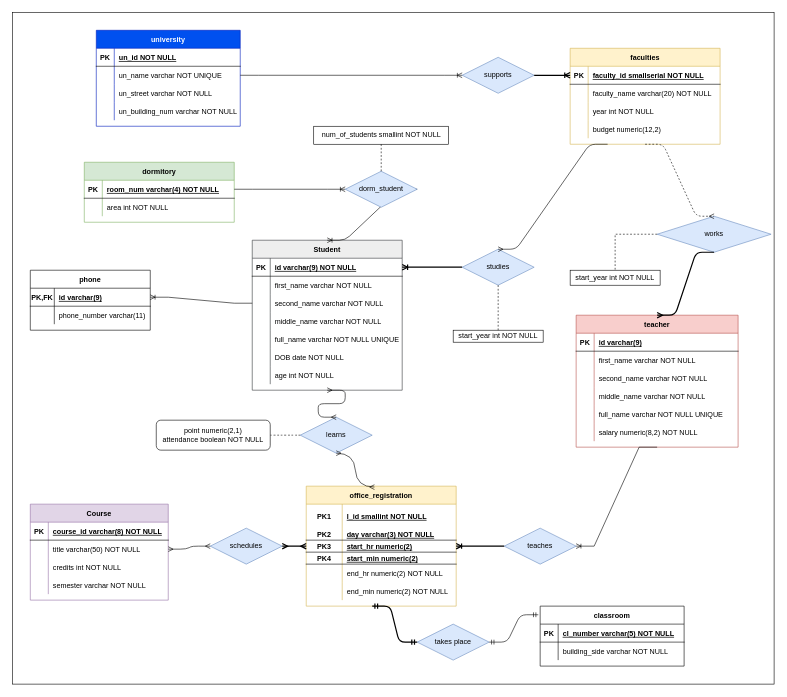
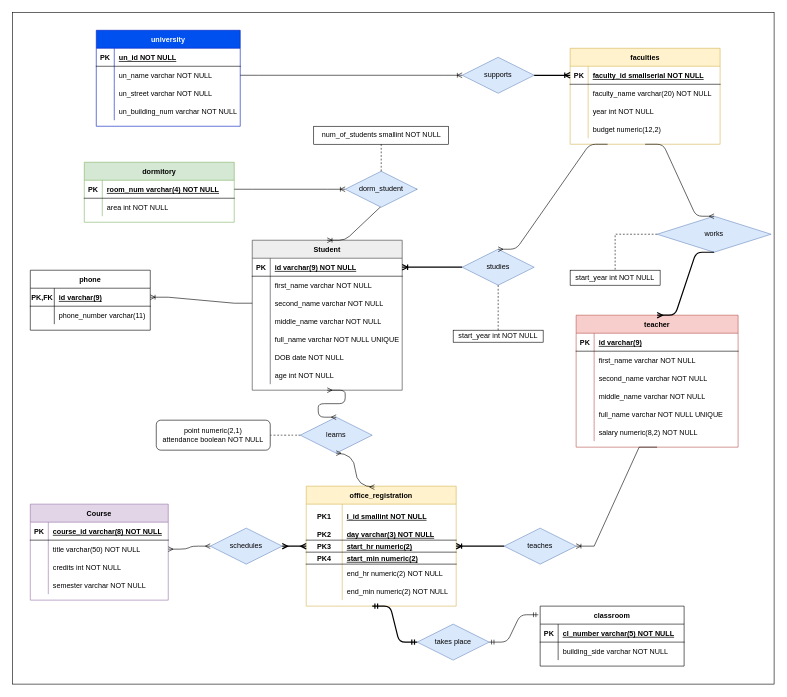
- <mxCell id="138" value="un_name varchar NOT UNIQUE" style="shape=partialRectangle;connectable=0;fillColor=none;top=0;left=0;bottom=0;right=0;align=left;spacingLeft=6;overflow=hidden;strokeColor=#000000;" vertex="1" parent="136"><mxGeometry x="30" width="210" height="30" as="geometry"><mxRectangle width="210" height="30" as="alternateBounds" /></mxGeometry></mxCell>
+ <mxCell id="138" value="un_name varchar NOT NULL" style="shape=partialRectangle;connectable=0;fillColor=none;top=0;left=0;bottom=0;right=0;align=left;spacingLeft=6;overflow=hidden;strokeColor=#000000;" vertex="1" parent="136"><mxGeometry x="30" width="210" height="30" as="geometry"><mxRectangle width="210" height="30" as="alternateBounds" /></mxGeometry></mxCell>
- <mxCell id="152" value="" style="edgeStyle=entityRelationEdgeStyle;fontSize=12;html=1;endArrow=ERmany;rounded=1;exitX=0.5;exitY=1;exitDx=0;exitDy=0;entryX=0.5;entryY=0;entryDx=0;entryDy=0;dashed=1;" edge="1" parent="1" source="101" target="128"><mxGeometry width="100" height="100" relative="1" as="geometry"><mxPoint x="980" y="450" as="sourcePoint" /><mxPoint x="1075" y="360" as="targetPoint" /></mxGeometry></mxCell>
+ <mxCell id="152" value="" style="edgeStyle=entityRelationEdgeStyle;fontSize=12;html=1;endArrow=ERmany;rounded=1;exitX=0.5;exitY=1;exitDx=0;exitDy=0;entryX=0.5;entryY=0;entryDx=0;entryDy=0;" edge="1" parent="1" source="101" target="128"><mxGeometry width="100" height="100" relative="1" as="geometry"><mxPoint x="980" y="450" as="sourcePoint" /><mxPoint x="1075" y="360" as="targetPoint" /></mxGeometry></mxCell>
